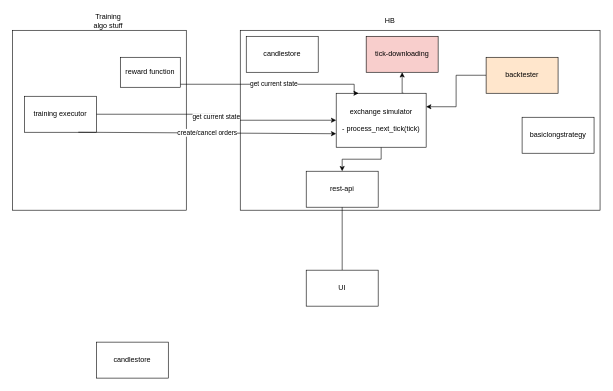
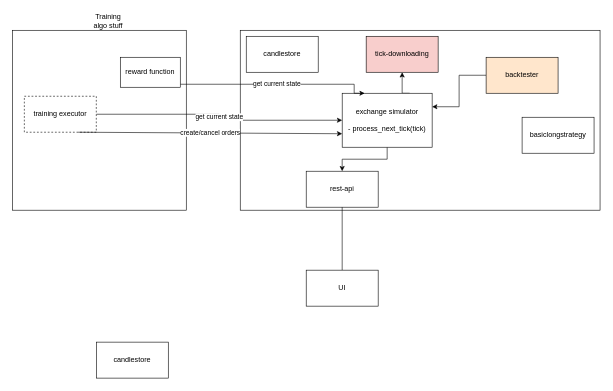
- <mxCell id="3" value="HB" style="text;html=1;strokeColor=none;fillColor=none;align=center;verticalAlign=middle;whiteSpace=wrap;rounded=0;" parent="1" vertex="1"><mxGeometry x="620" y="20" width="60" height="30" as="geometry" /></mxCell>
- <mxCell id="16" value="training executor" style="rounded=0;whiteSpace=wrap;html=1;" parent="1" vertex="1"><mxGeometry x="40" y="160" width="120" height="60" as="geometry" /></mxCell>
+ <mxCell id="16" value="training executor" style="rounded=0;whiteSpace=wrap;html=1;dashed=1;" parent="1" vertex="1"><mxGeometry x="40" y="160" width="120" height="60" as="geometry" /></mxCell>
- <mxCell id="8" value="exchange simulator&lt;br&gt;&lt;br&gt;- process_next_tick(tick)" style="rounded=0;whiteSpace=wrap;html=1;" parent="1" vertex="1"><mxGeometry x="560" y="155" width="150" height="90" as="geometry" /></mxCell>
+ <mxCell id="8" value="exchange simulator&lt;br&gt;&lt;br&gt;- process_next_tick(tick)" style="rounded=0;whiteSpace=wrap;html=1;" parent="1" vertex="1"><mxGeometry x="570" y="155" width="150" height="90" as="geometry" /></mxCell>
